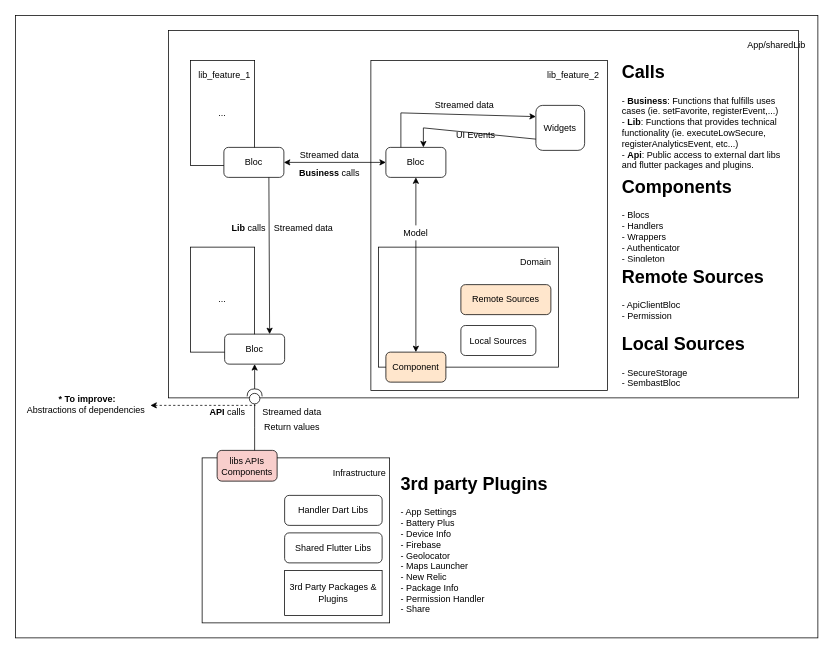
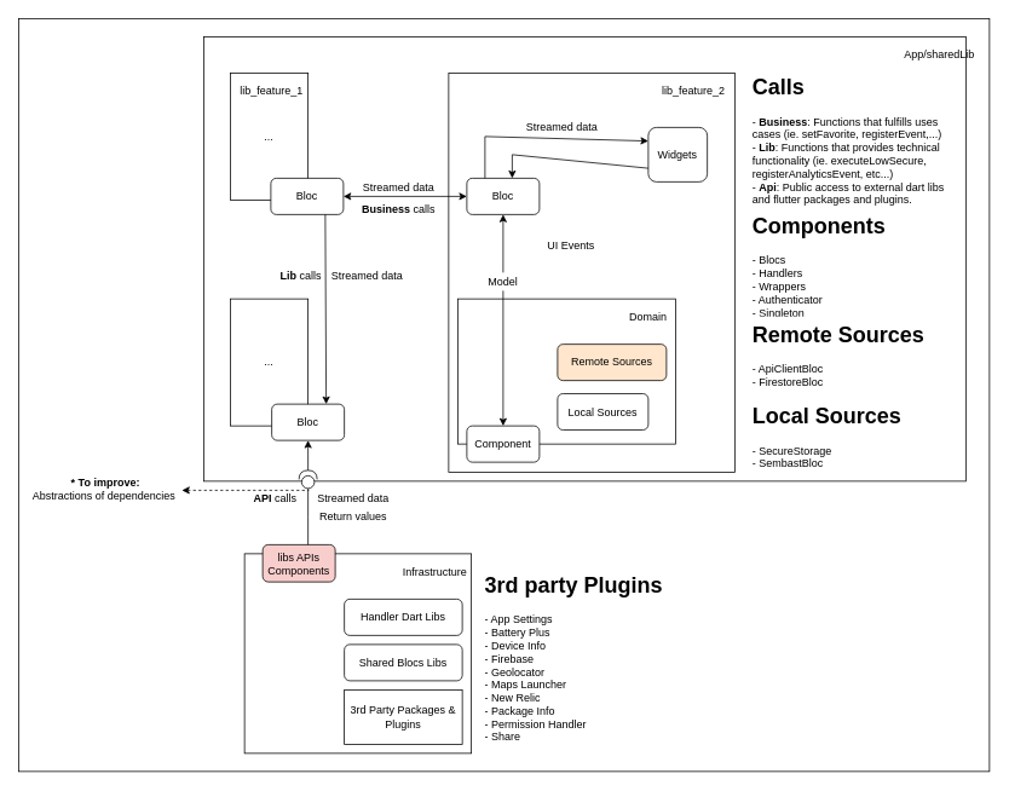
- <mxCell id="17" value="UI Events" style="text;html=1;strokeColor=none;fillColor=none;align=center;verticalAlign=middle;whiteSpace=wrap;rounded=0;" parent="1" vertex="1"><mxGeometry x="604" y="170" width="60" height="20" as="geometry" /></mxCell>
+ <mxCell id="17" value="UI Events" style="text;html=1;strokeColor=none;fillColor=none;align=center;verticalAlign=middle;whiteSpace=wrap;rounded=0;" parent="1" vertex="1"><mxGeometry x="599" y="260" width="60" height="20" as="geometry" /></mxCell>
- <mxCell id="24" value="&lt;h1&gt;Remote Sources&lt;/h1&gt;&lt;div&gt;- ApiClientBloc&lt;/div&gt;&lt;div&gt;- Permission&lt;/div&gt;" style="text;html=1;strokeColor=none;fillColor=none;spacing=5;spacingTop=-20;whiteSpace=wrap;overflow=hidden;rounded=0;" parent="1" vertex="1"><mxGeometry x="824" y="349" width="200" height="100" as="geometry" /></mxCell>
+ <mxCell id="24" value="&lt;h1&gt;Remote Sources&lt;/h1&gt;&lt;div&gt;- ApiClientBloc&lt;/div&gt;&lt;div&gt;- FirestoreBloc&lt;/div&gt;" style="text;html=1;strokeColor=none;fillColor=none;spacing=5;spacingTop=-20;whiteSpace=wrap;overflow=hidden;rounded=0;" parent="1" vertex="1"><mxGeometry x="824" y="349" width="200" height="100" as="geometry" /></mxCell>
- <mxCell id="13" value="Component" style="rounded=1;whiteSpace=wrap;html=1;fillColor=#ffe6cc;" parent="1" vertex="1"><mxGeometry x="514" y="469" width="80" height="40" as="geometry" /></mxCell>
+ <mxCell id="13" value="Component" style="rounded=1;whiteSpace=wrap;html=1;" parent="1" vertex="1"><mxGeometry x="514" y="469" width="80" height="40" as="geometry" /></mxCell>
- <mxCell id="37" value="Shared Flutter Libs" style="rounded=1;whiteSpace=wrap;html=1;" parent="1" vertex="1"><mxGeometry x="379" y="710" width="130" height="40" as="geometry" /></mxCell>
+ <mxCell id="37" value="Shared Blocs Libs" style="rounded=1;whiteSpace=wrap;html=1;" parent="1" vertex="1"><mxGeometry x="379" y="710" width="130" height="40" as="geometry" /></mxCell>
